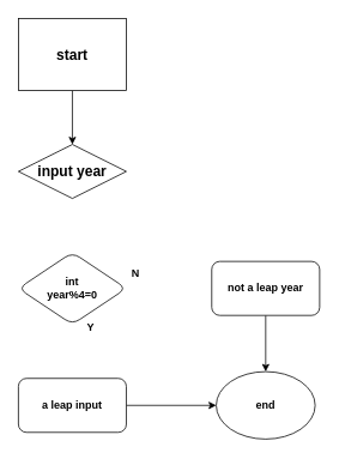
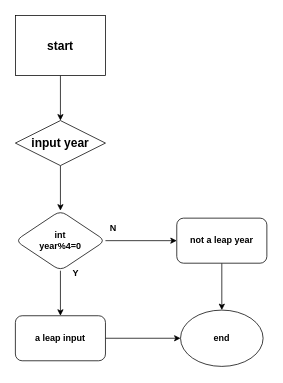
+ <mxCell id="4" value="" style="edgeStyle=orthogonalEdgeStyle;rounded=0;orthogonalLoop=1;jettySize=auto;html=1;labelBackgroundColor=none;fontColor=default;" parent="1" source="5" target="8" edge="1"><mxGeometry relative="1" as="geometry" /></mxCell>
+ <mxCell id="7" value="" style="edgeStyle=orthogonalEdgeStyle;rounded=0;orthogonalLoop=1;jettySize=auto;html=1;labelBackgroundColor=none;fontColor=default;" parent="1" source="8" target="12" edge="1"><mxGeometry relative="1" as="geometry" /></mxCell>
+ <mxCell id="6" value="" style="edgeStyle=orthogonalEdgeStyle;rounded=0;orthogonalLoop=1;jettySize=auto;html=1;labelBackgroundColor=none;fontColor=default;" parent="1" source="8" target="10" edge="1"><mxGeometry relative="1" as="geometry" /></mxCell>
